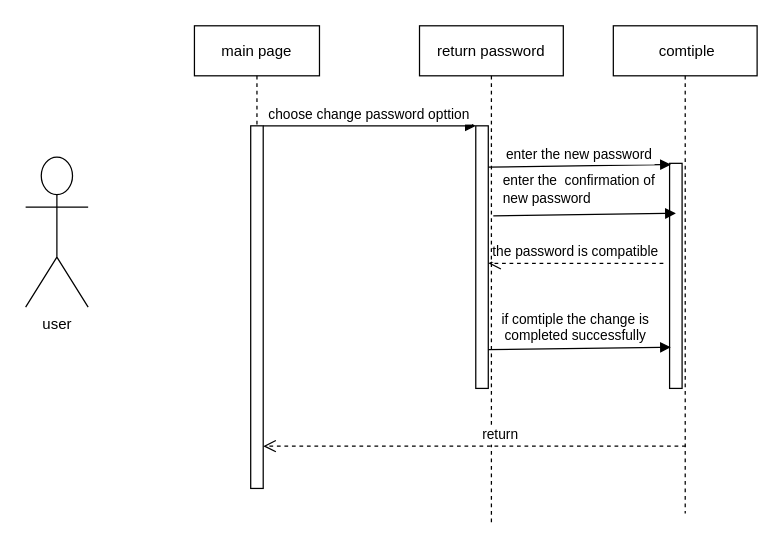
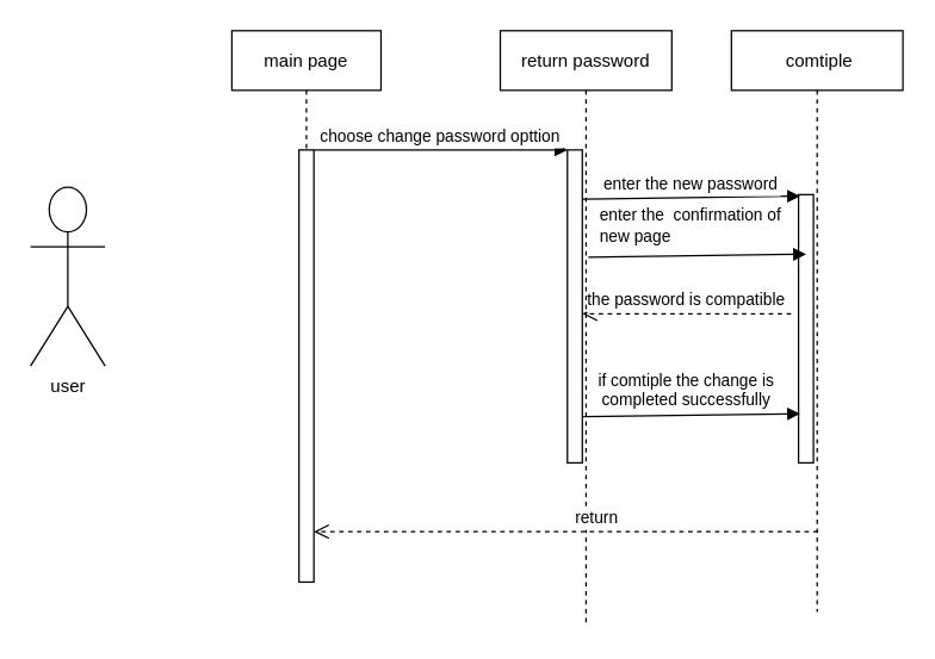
- <mxCell id="14" value="&lt;span style=&quot;color: rgb(0 , 0 , 0) ; font-family: &amp;#34;helvetica&amp;#34; ; font-size: 11px ; font-style: normal ; font-weight: 400 ; letter-spacing: normal ; text-align: center ; text-indent: 0px ; text-transform: none ; word-spacing: 0px ; background-color: rgb(255 , 255 , 255) ; display: inline ; float: none&quot;&gt;enter the&amp;nbsp; confirmation of new password&lt;/span&gt;" style="text;whiteSpace=wrap;html=1;" vertex="1" parent="1"><mxGeometry x="400" y="130" width="140" height="30" as="geometry" /></mxCell>
+ <mxCell id="14" value="&lt;span style=&quot;color: rgb(0 , 0 , 0) ; font-family: &amp;#34;helvetica&amp;#34; ; font-size: 11px ; font-style: normal ; font-weight: 400 ; letter-spacing: normal ; text-align: center ; text-indent: 0px ; text-transform: none ; word-spacing: 0px ; background-color: rgb(255 , 255 , 255) ; display: inline ; float: none&quot;&gt;enter the&amp;nbsp; confirmation of new page&lt;/span&gt;" style="text;whiteSpace=wrap;html=1;" vertex="1" parent="1"><mxGeometry x="400" y="130" width="140" height="30" as="geometry" /></mxCell>
